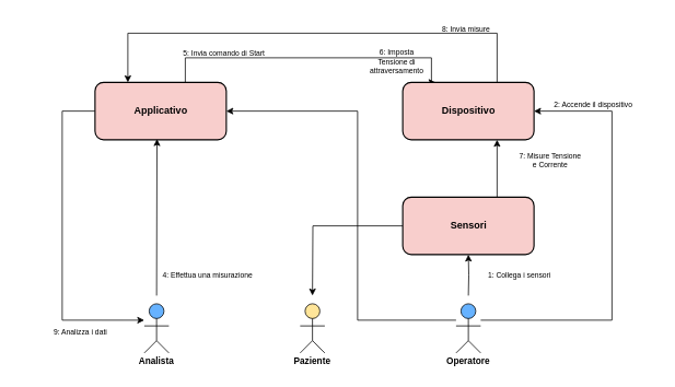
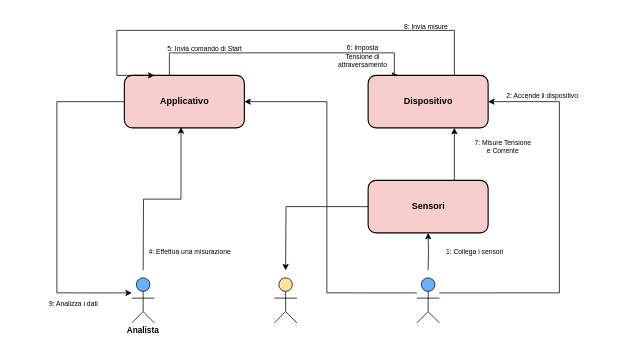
- <mxCell id="4" value="&lt;b&gt;Applicativo&lt;/b&gt;" style="text;html=1;align=center;verticalAlign=middle;dashed=0;fillColor=#f8cecc;strokeColor=#000000;rounded=1;strokeWidth=1.5;" vertex="1" parent="1"><mxGeometry x="115" y="100" width="160" height="70" as="geometry" /></mxCell>
+ <mxCell id="4" value="&lt;b&gt;Applicativo&lt;/b&gt;" style="text;html=1;align=center;verticalAlign=middle;dashed=0;fillColor=#f8cecc;strokeColor=#000000;rounded=1;strokeWidth=1.5;" vertex="1" parent="1"><mxGeometry x="165" y="100" width="160" height="70" as="geometry" /></mxCell>
- <mxCell id="27" value="Paziente" style="text;html=1;strokeColor=none;fillColor=none;align=center;verticalAlign=middle;whiteSpace=wrap;rounded=0;fontSize=11;fontStyle=1" vertex="1" parent="1"><mxGeometry x="355" y="430" width="50" height="20" as="geometry" /></mxCell>
- <mxCell id="26" value="Operatore" style="text;html=1;strokeColor=none;fillColor=none;align=center;verticalAlign=middle;whiteSpace=wrap;rounded=0;fontSize=11;fontStyle=1" vertex="1" parent="1"><mxGeometry x="545" y="430" width="50" height="20" as="geometry" /></mxCell>
